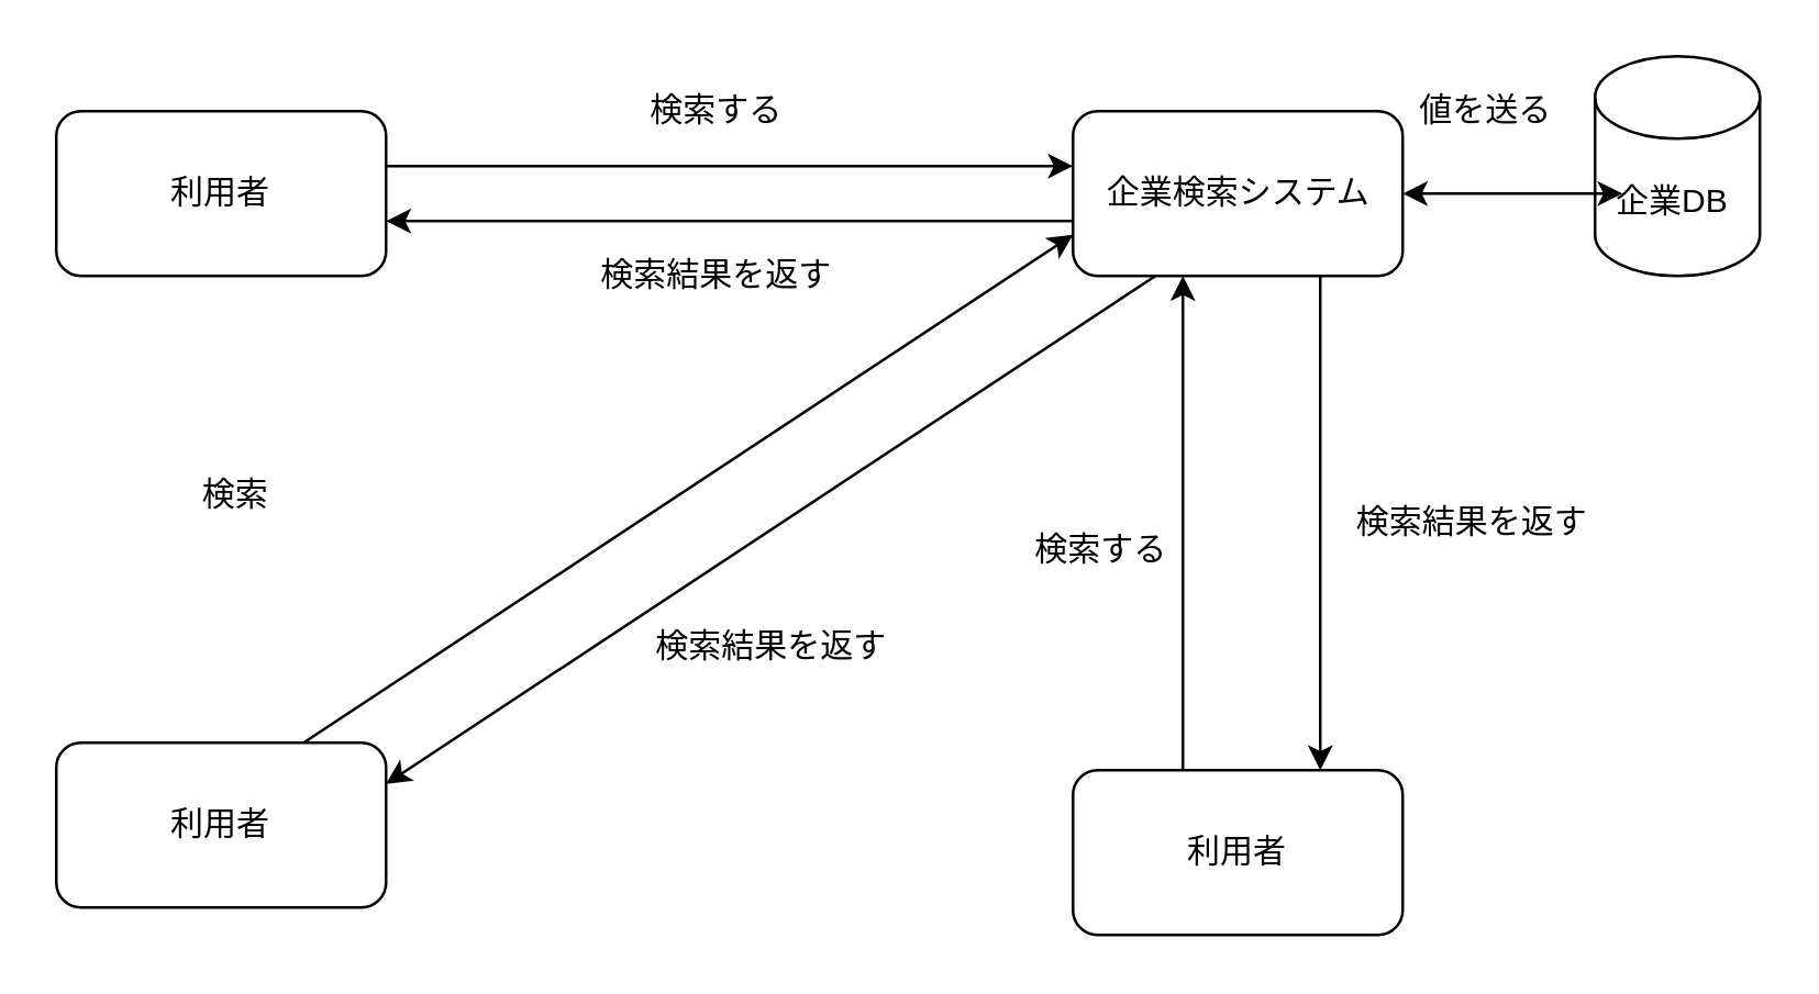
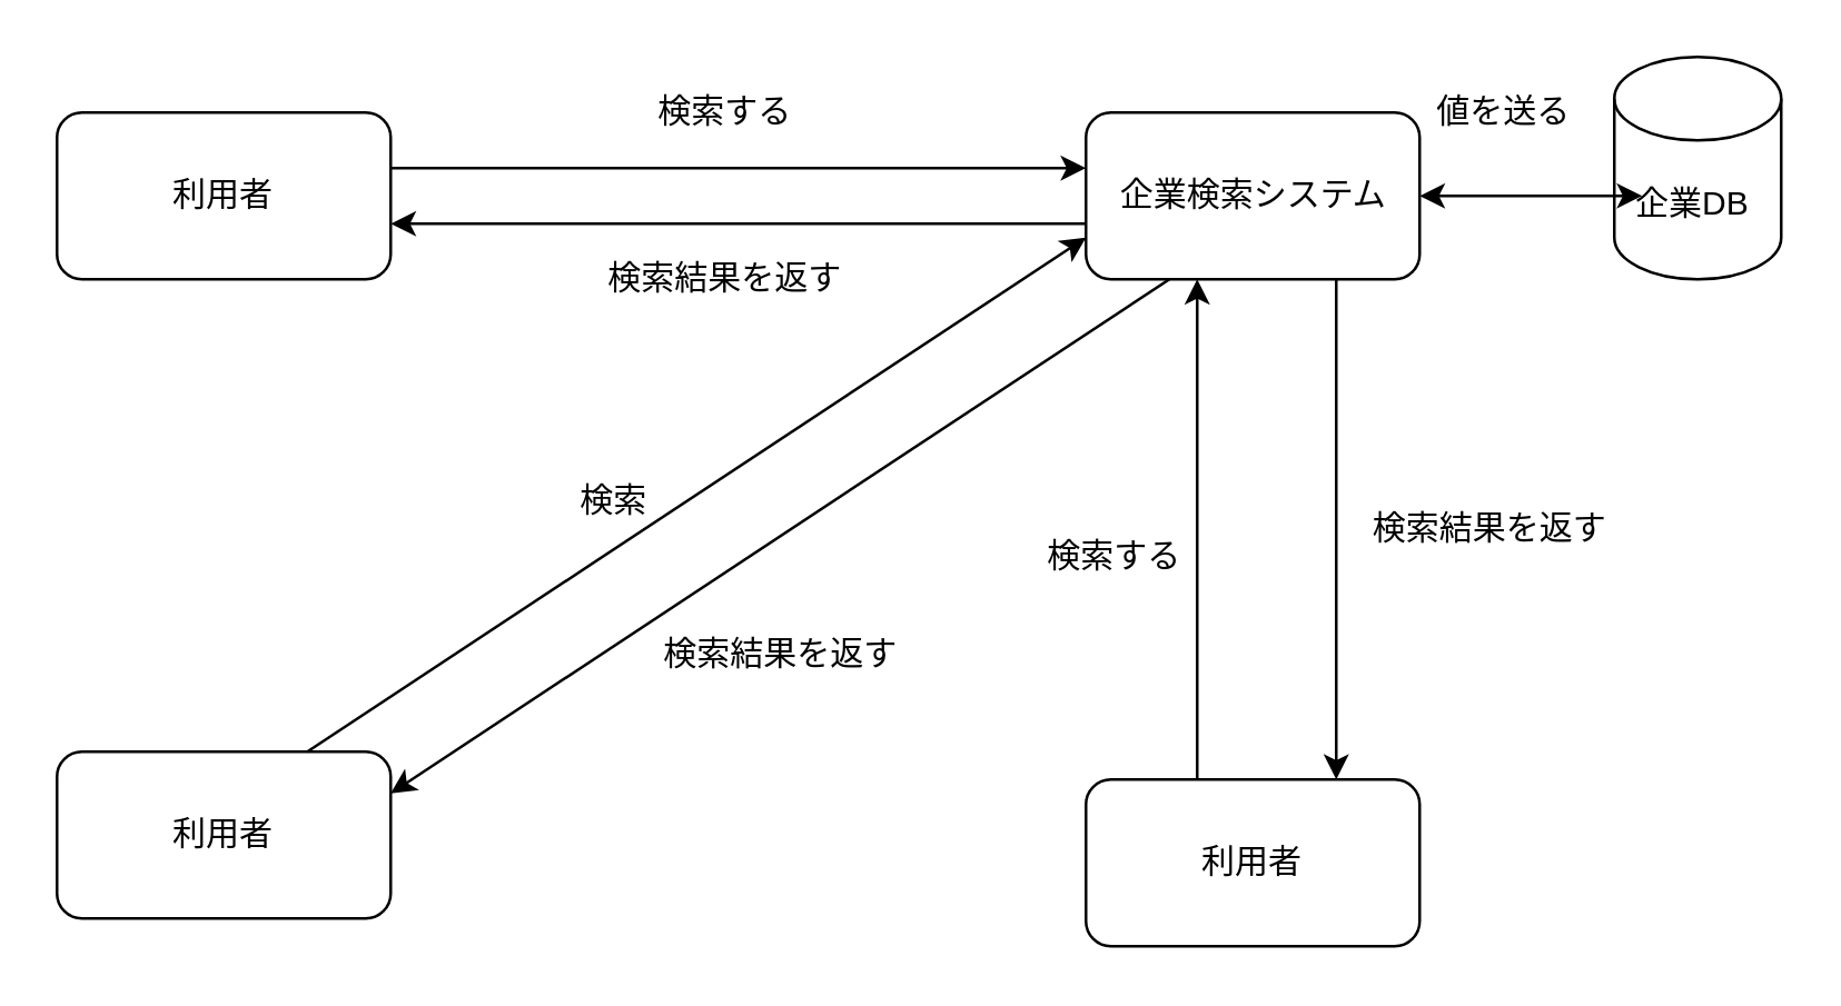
- <mxCell id="17" value="検索" style="text;html=1;align=center;verticalAlign=middle;resizable=0;points=[];autosize=1;strokeColor=none;fillColor=none;" vertex="1" parent="1"><mxGeometry x="60" y="165" width="50" height="30" as="geometry" /></mxCell>
+ <mxCell id="17" value="検索" style="text;html=1;align=center;verticalAlign=middle;resizable=0;points=[];autosize=1;strokeColor=none;fillColor=none;" vertex="1" parent="1"><mxGeometry x="195" y="165" width="50" height="30" as="geometry" /></mxCell>
